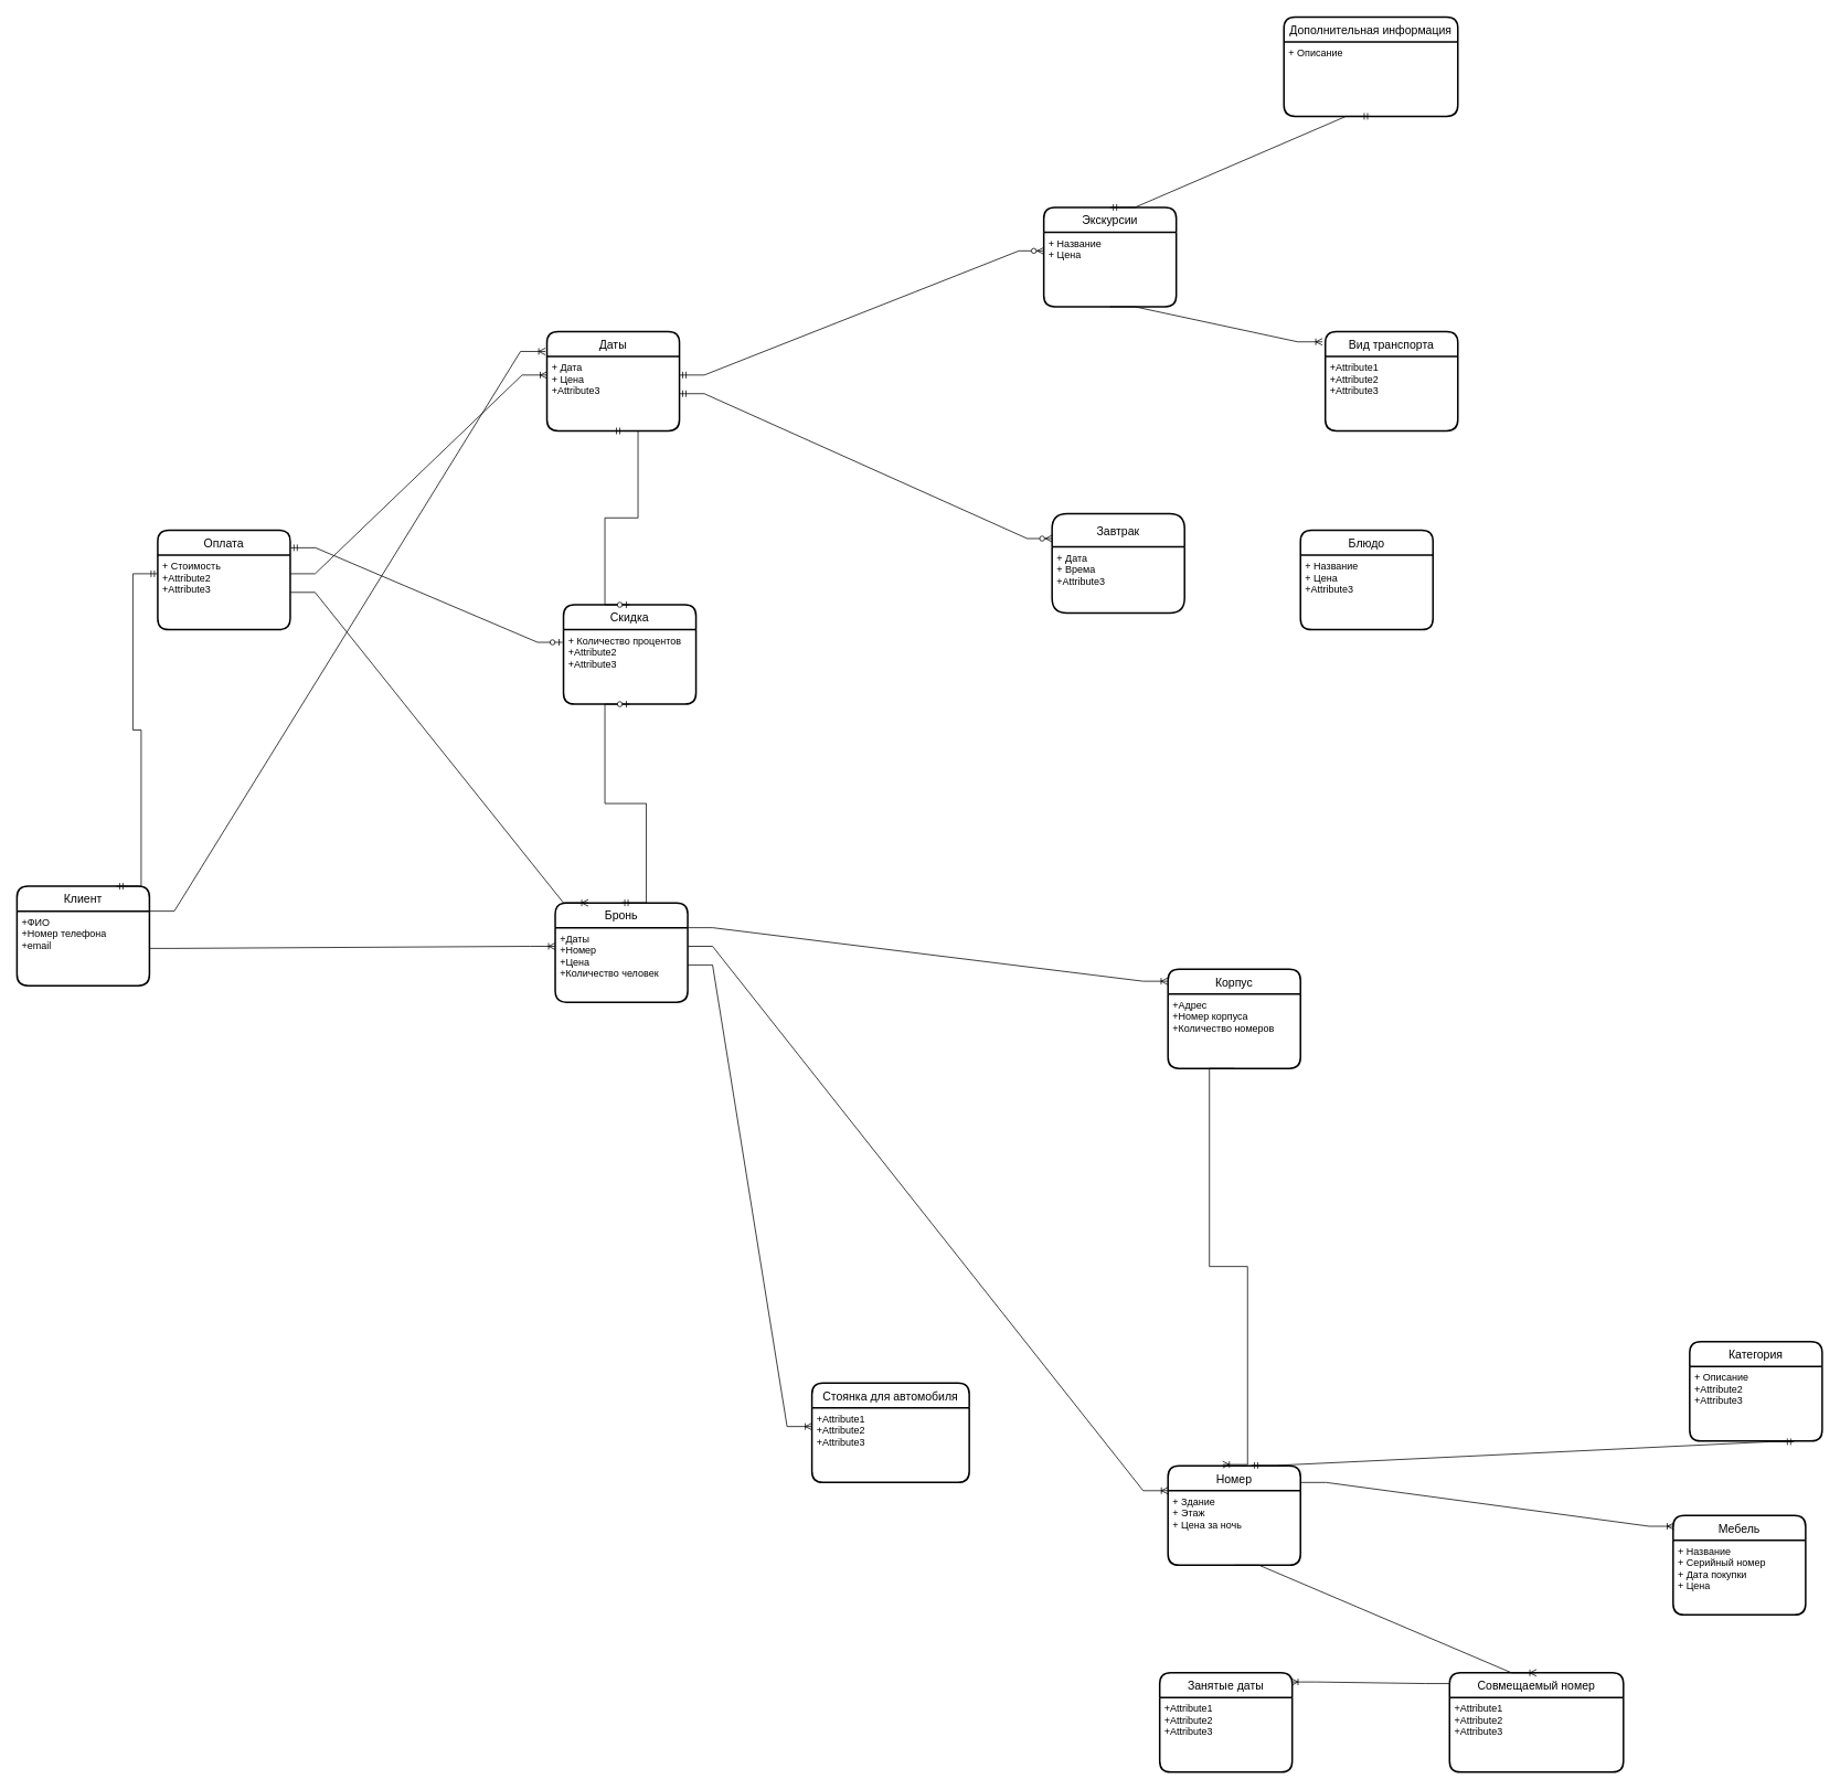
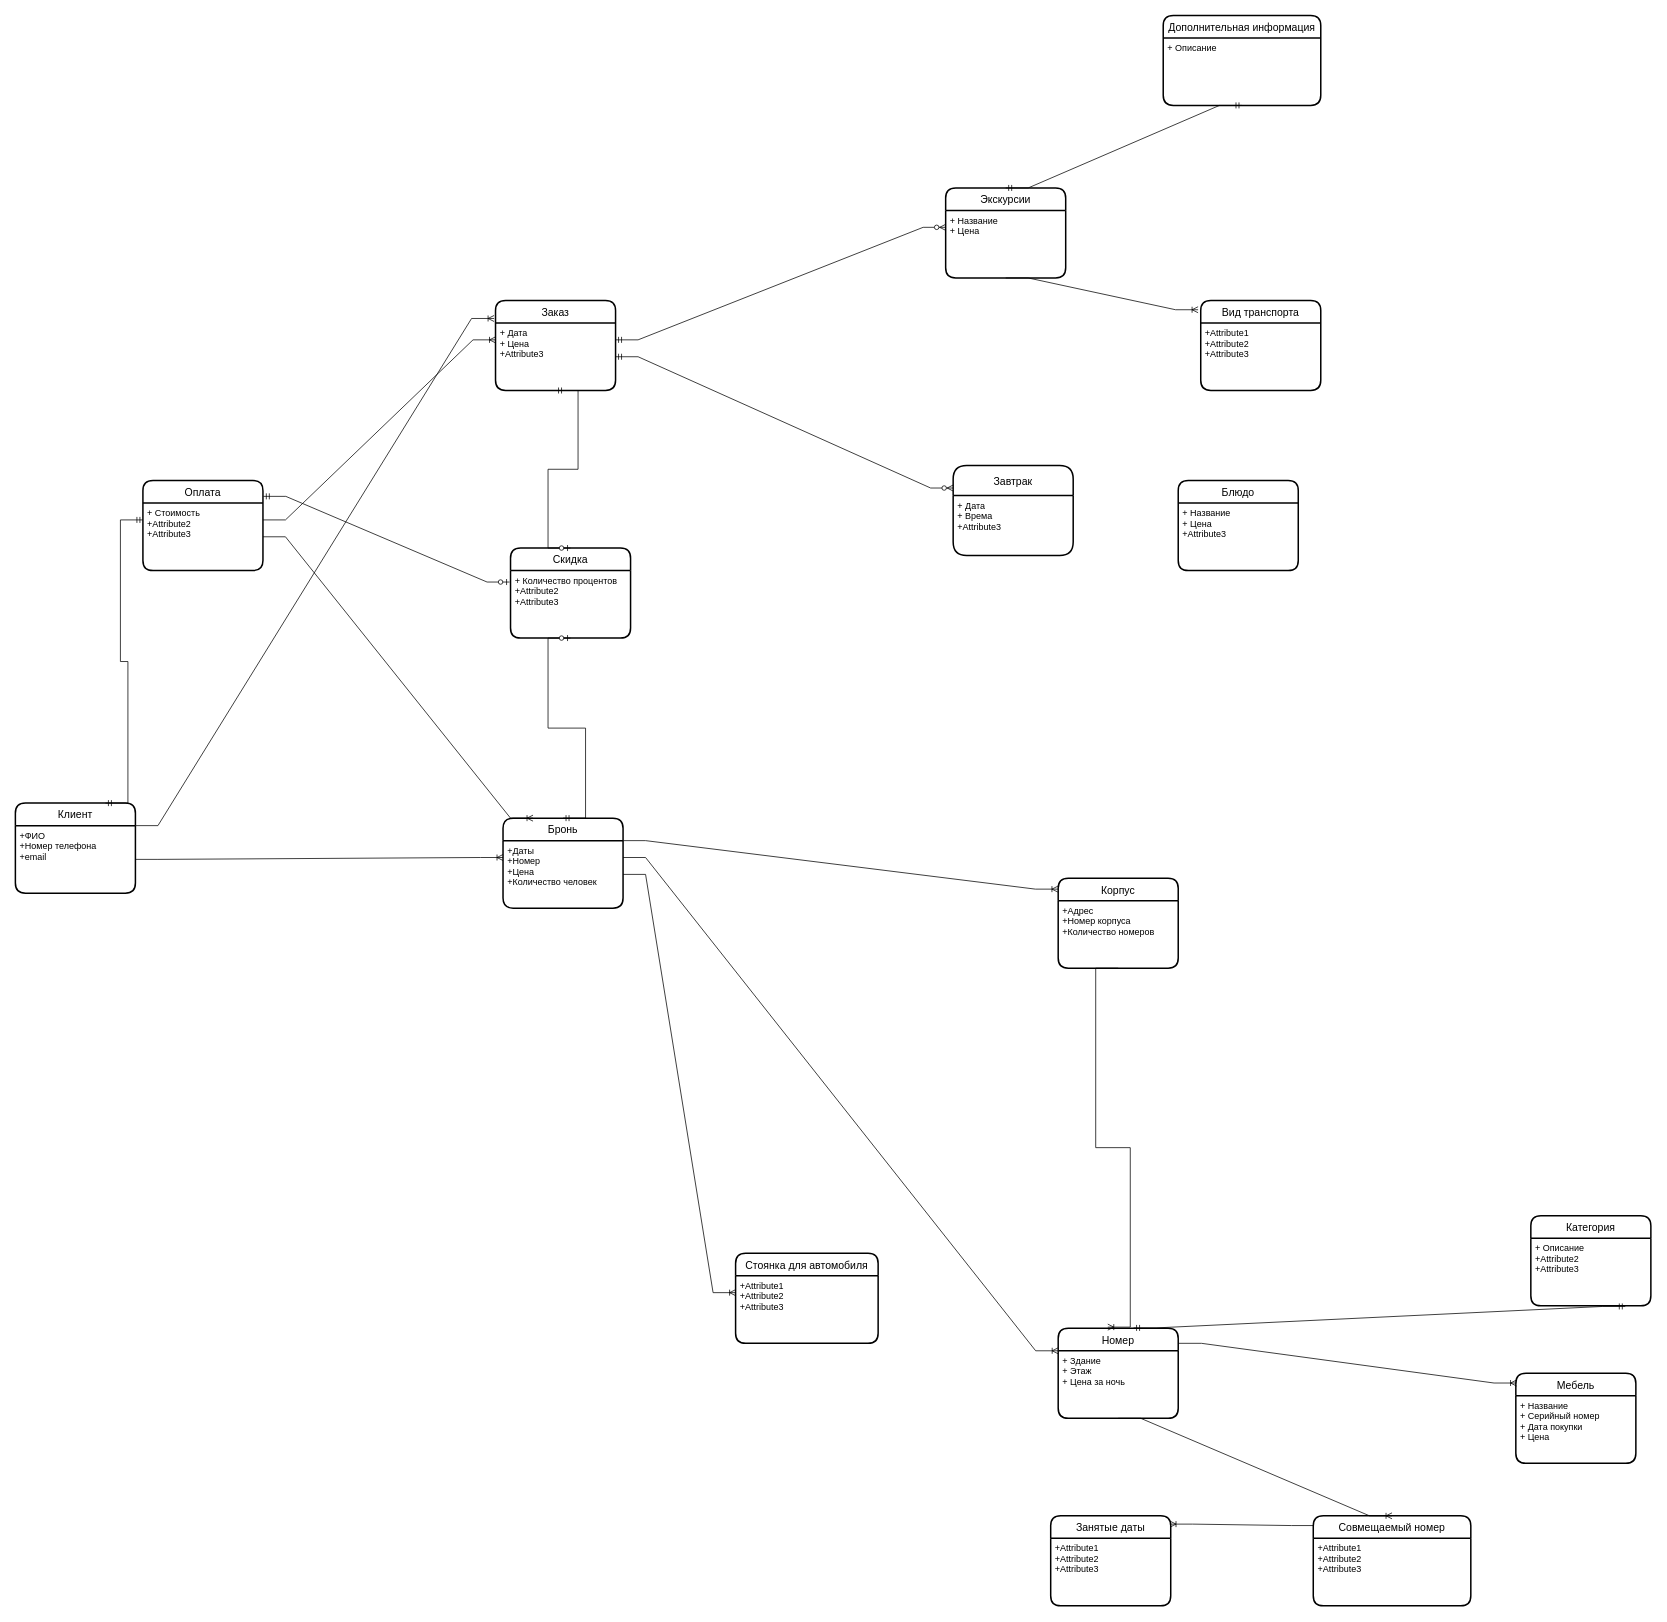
- <mxCell id="27" value="Даты" style="swimlane;childLayout=stackLayout;horizontal=1;startSize=30;horizontalStack=0;rounded=1;fontSize=14;fontStyle=0;strokeWidth=2;resizeParent=0;resizeLast=1;shadow=0;dashed=0;align=center;" parent="1" vertex="1"><mxGeometry x="660" y="400" width="160" height="120" as="geometry" /></mxCell>
+ <mxCell id="27" value="Заказ" style="swimlane;childLayout=stackLayout;horizontal=1;startSize=30;horizontalStack=0;rounded=1;fontSize=14;fontStyle=0;strokeWidth=2;resizeParent=0;resizeLast=1;shadow=0;dashed=0;align=center;" parent="1" vertex="1"><mxGeometry x="660" y="400" width="160" height="120" as="geometry" /></mxCell>
